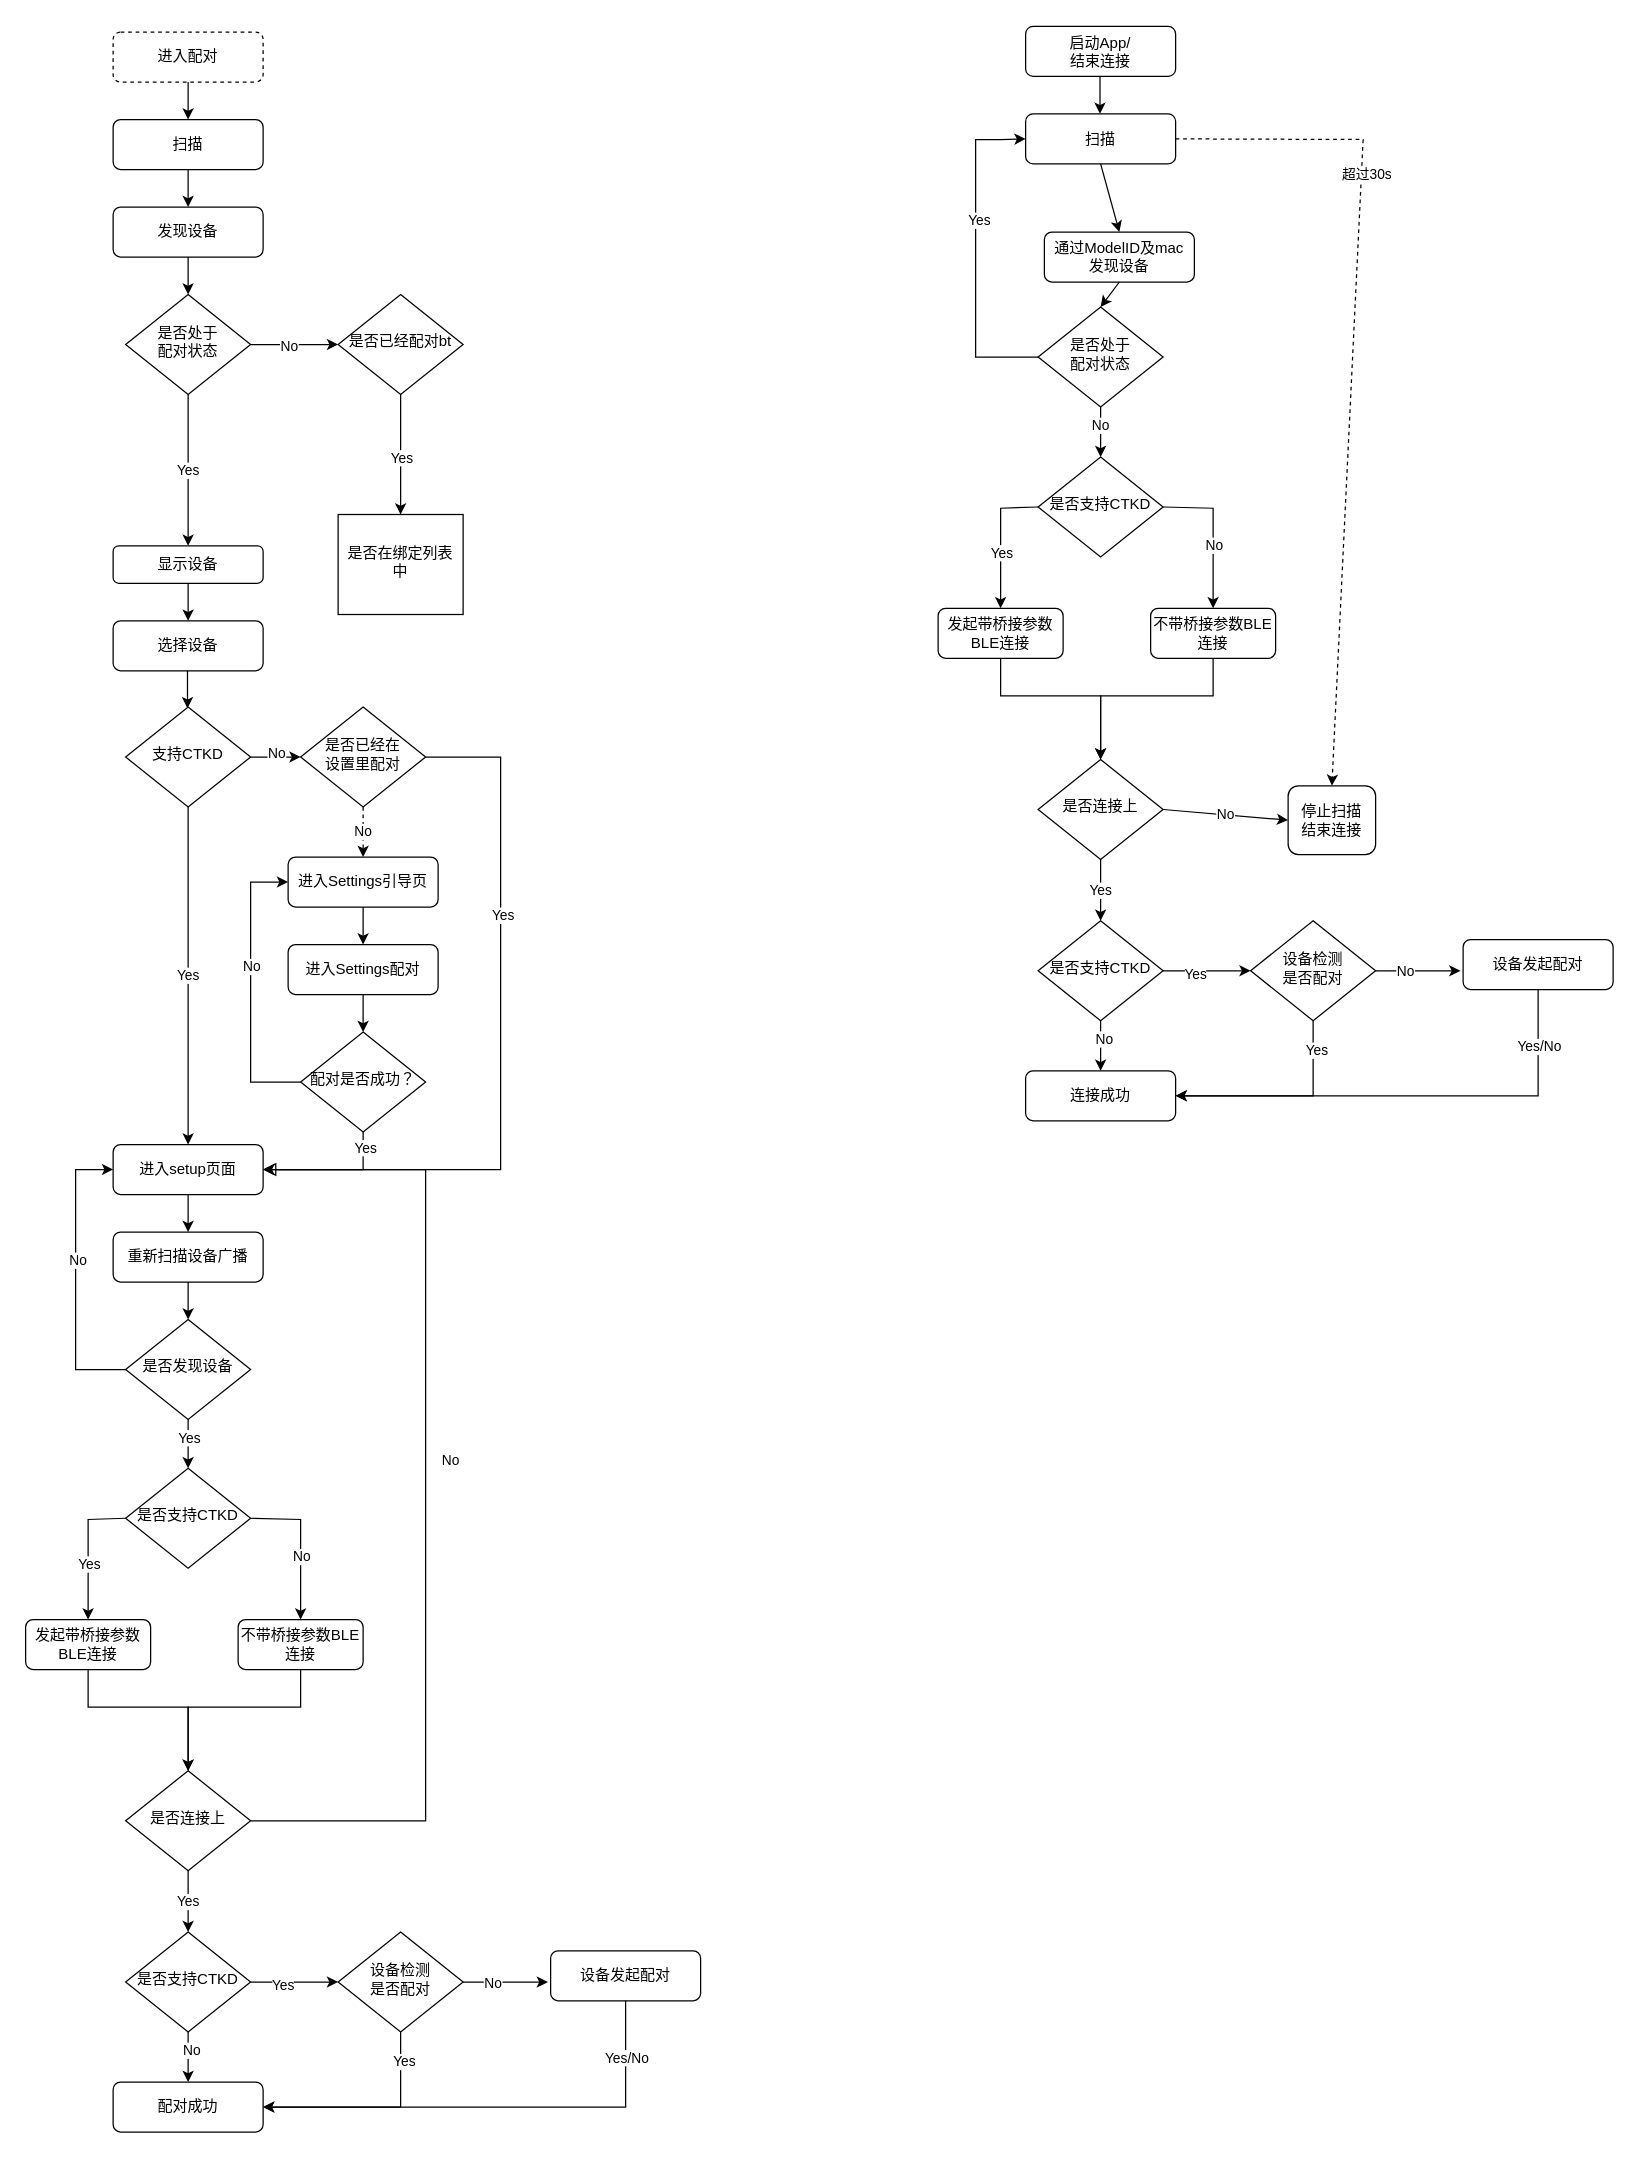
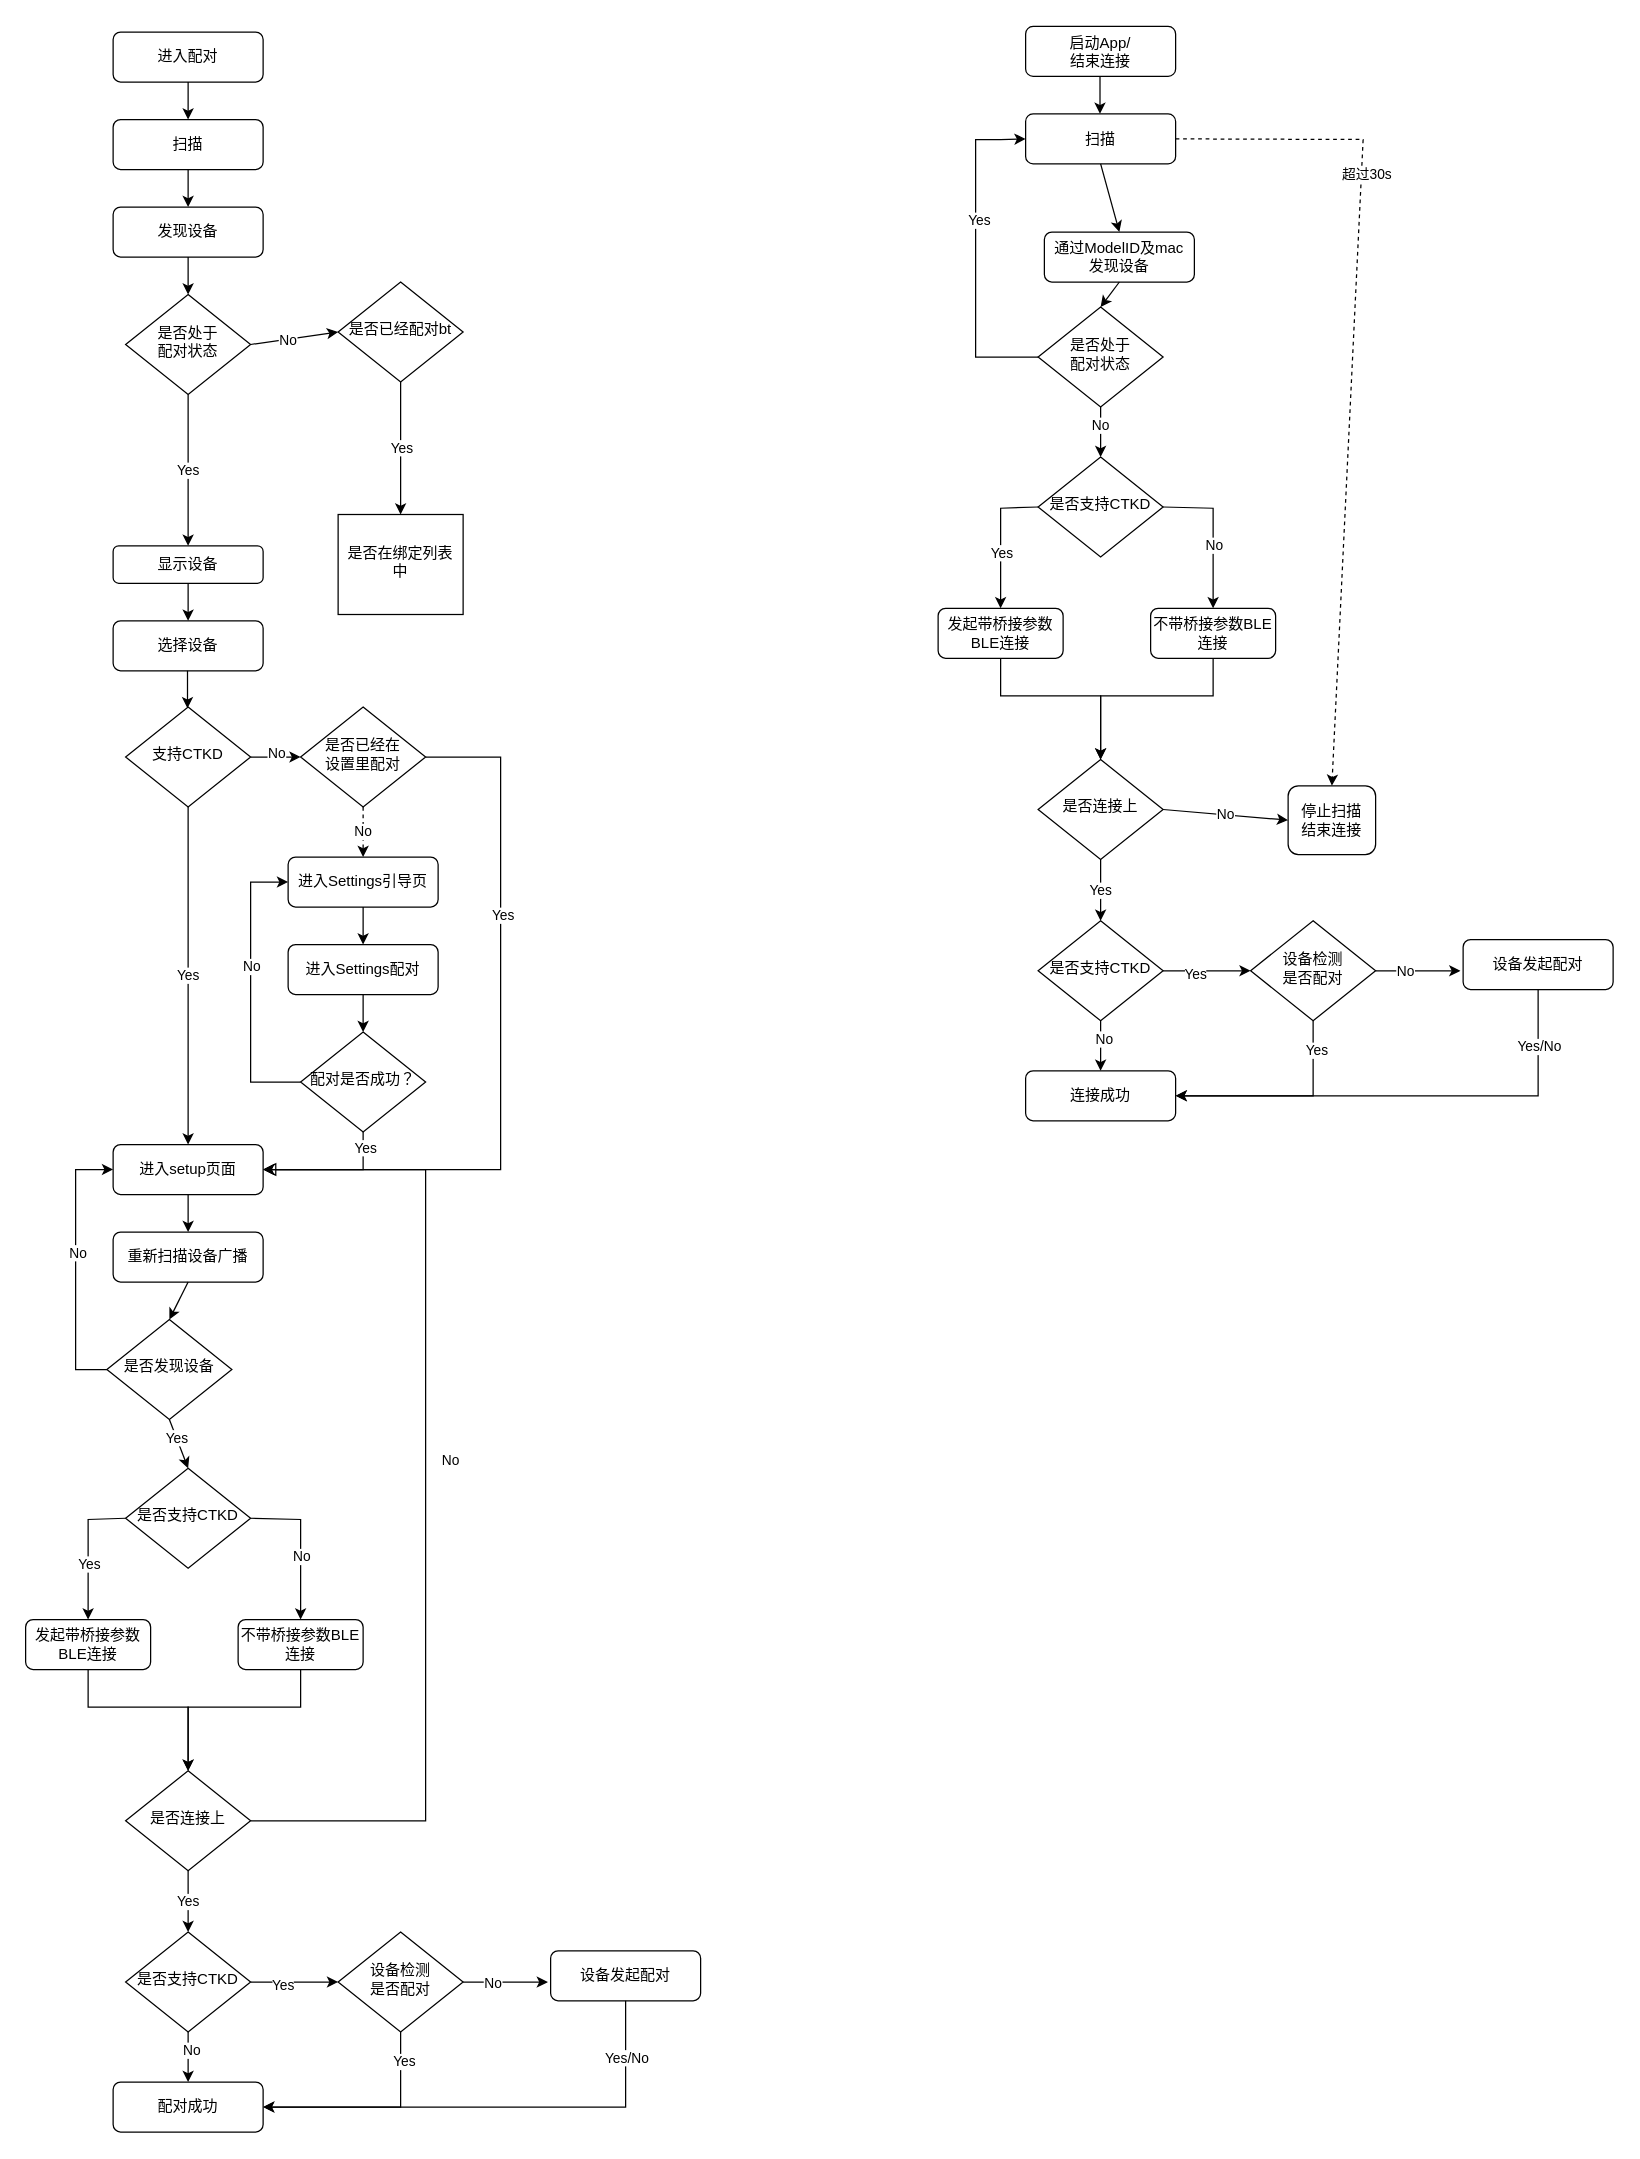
- <mxCell id="2" value="进入配对" style="rounded=1;whiteSpace=wrap;html=1;fontSize=12;glass=0;strokeWidth=1;shadow=0;dashed=1;" parent="1" vertex="1"><mxGeometry x="90" y="25" width="120" height="40" as="geometry" /></mxCell>
+ <mxCell id="2" value="进入配对" style="rounded=1;whiteSpace=wrap;html=1;fontSize=12;glass=0;strokeWidth=1;shadow=0;" parent="1" vertex="1"><mxGeometry x="90" y="25" width="120" height="40" as="geometry" /></mxCell>
- <mxCell id="30" value="是否已经配对bt" style="rhombus;whiteSpace=wrap;html=1;shadow=0;fontFamily=Helvetica;fontSize=12;align=center;strokeWidth=1;spacing=6;spacingTop=-4;" vertex="1" parent="1"><mxGeometry x="270" y="235" width="100" height="80" as="geometry" /></mxCell>
+ <mxCell id="30" value="是否已经配对bt" style="rhombus;whiteSpace=wrap;html=1;shadow=0;fontFamily=Helvetica;fontSize=12;align=center;strokeWidth=1;spacing=6;spacingTop=-4;" vertex="1" parent="1"><mxGeometry x="270" y="225" width="100" height="80" as="geometry" /></mxCell>
- <mxCell id="58" value="是否发现设备" style="rhombus;whiteSpace=wrap;html=1;shadow=0;fontFamily=Helvetica;fontSize=12;align=center;strokeWidth=1;spacing=6;spacingTop=-4;" vertex="1" parent="1"><mxGeometry x="100" y="1055" width="100" height="80" as="geometry" /></mxCell>
+ <mxCell id="58" value="是否发现设备" style="rhombus;whiteSpace=wrap;html=1;shadow=0;fontFamily=Helvetica;fontSize=12;align=center;strokeWidth=1;spacing=6;spacingTop=-4;" vertex="1" parent="1"><mxGeometry x="85" y="1055" width="100" height="80" as="geometry" /></mxCell>
